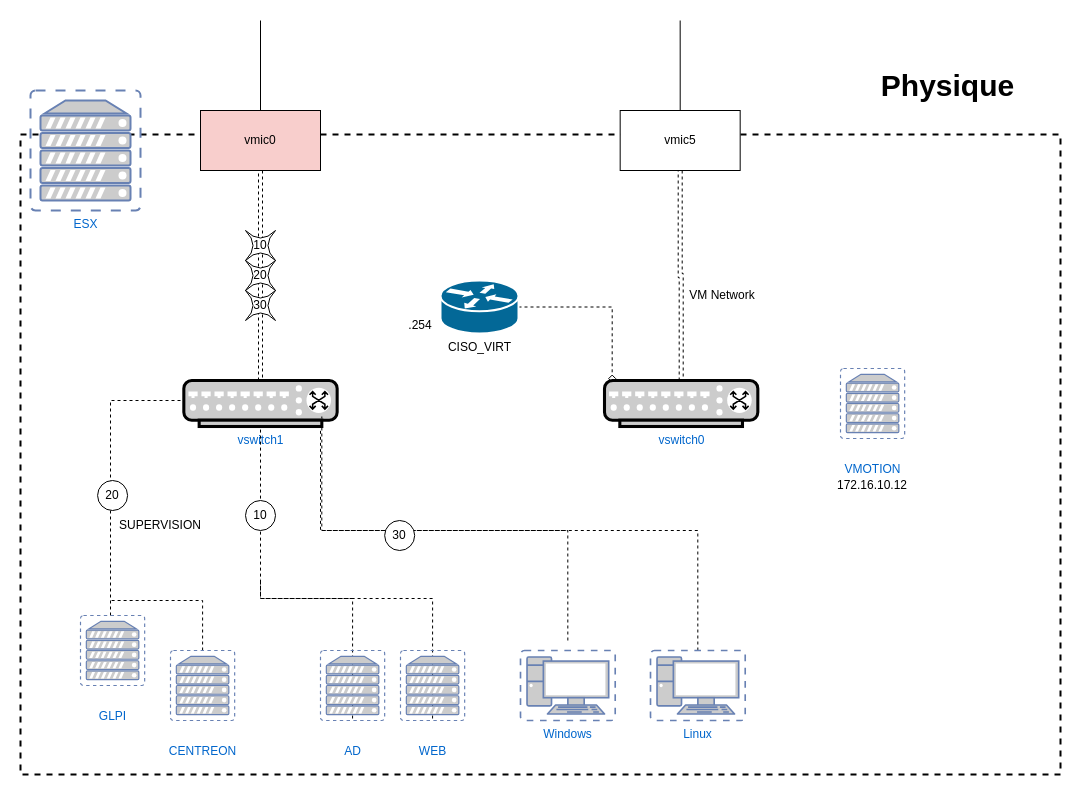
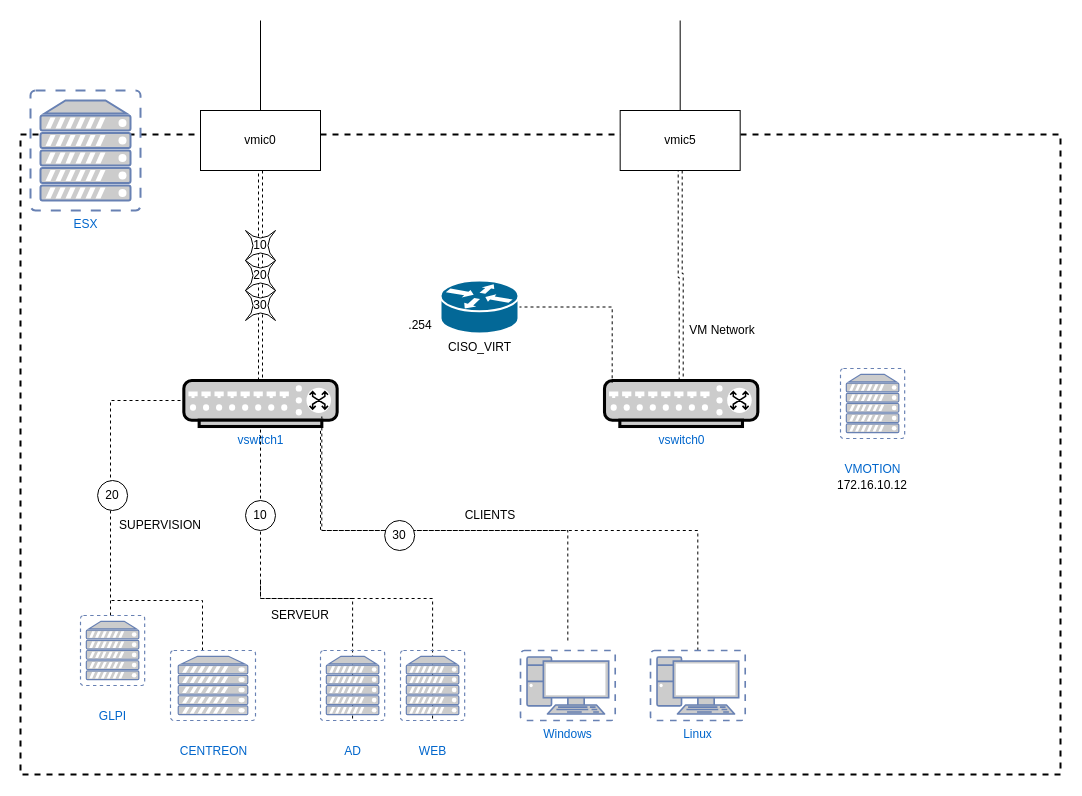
- <mxCell id="12" value="&lt;b&gt;&lt;font style=&quot;font-size: 30px;&quot;&gt;Physique&lt;/font&gt;&lt;/b&gt;" style="text;html=1;strokeColor=none;fillColor=none;align=center;verticalAlign=middle;whiteSpace=wrap;rounded=0;strokeWidth=1;" vertex="1" parent="1"><mxGeometry x="860" y="60" width="175" height="50" as="geometry" /></mxCell>
- <mxCell id="7" value="vmic0" style="rounded=0;whiteSpace=wrap;html=1;strokeColor=default;strokeWidth=1;fillColor=#f8cecc;" vertex="1" parent="1"><mxGeometry x="200" y="110" width="120" height="60" as="geometry" /></mxCell>
+ <mxCell id="7" value="vmic0" style="rounded=0;whiteSpace=wrap;html=1;strokeColor=default;strokeWidth=1;" vertex="1" parent="1"><mxGeometry x="200" y="110" width="120" height="60" as="geometry" /></mxCell>
- <mxCell id="40" value="VM Network" style="text;html=1;strokeColor=none;fillColor=none;align=center;verticalAlign=middle;whiteSpace=wrap;rounded=0;strokeWidth=1;fontSize=12;" vertex="1" parent="1"><mxGeometry x="687.33" y="280" width="70" height="30" as="geometry" /></mxCell>
+ <mxCell id="40" value="VM Network" style="text;html=1;strokeColor=none;fillColor=none;align=center;verticalAlign=middle;whiteSpace=wrap;rounded=0;strokeWidth=1;fontSize=12;" vertex="1" parent="1"><mxGeometry x="687.33" y="315" width="70" height="30" as="geometry" /></mxCell>
- <mxCell id="37" style="edgeStyle=orthogonalEdgeStyle;rounded=0;orthogonalLoop=1;jettySize=auto;html=1;entryX=0.05;entryY=0.05;entryDx=0;entryDy=0;entryPerimeter=0;fontSize=12;endArrow=diamond;endFill=0;dashed=1;" edge="1" parent="1" source="38" target="16"><mxGeometry relative="1" as="geometry" /></mxCell>
+ <mxCell id="37" style="edgeStyle=orthogonalEdgeStyle;rounded=0;orthogonalLoop=1;jettySize=auto;html=1;entryX=0.05;entryY=0.05;entryDx=0;entryDy=0;entryPerimeter=0;fontSize=12;endArrow=none;endFill=0;dashed=1;" edge="1" parent="1" source="38" target="16"><mxGeometry relative="1" as="geometry" /></mxCell>
+ <mxCell id="34" value="CLIENTS" style="text;html=1;strokeColor=none;fillColor=none;align=center;verticalAlign=middle;whiteSpace=wrap;rounded=0;strokeWidth=1;fontSize=12;" vertex="1" parent="1"><mxGeometry x="460" y="500" width="60" height="30" as="geometry" /></mxCell>
+ <mxCell id="26" value="SERVEUR" style="text;html=1;strokeColor=none;fillColor=none;align=center;verticalAlign=middle;whiteSpace=wrap;rounded=0;strokeWidth=1;fontSize=12;" vertex="1" parent="1"><mxGeometry x="270" y="600" width="60" height="30" as="geometry" /></mxCell>
- <mxCell id="20" value="&lt;span style=&quot;font-size: 12px;&quot;&gt;CENTREON&lt;/span&gt;" style="fontColor=#0066CC;verticalAlign=top;verticalLabelPosition=bottom;labelPosition=center;align=center;html=1;outlineConnect=0;fillColor=#CCCCCC;strokeColor=#6881B3;gradientColor=none;gradientDirection=north;strokeWidth=2;shape=mxgraph.networks.virtual_server;rounded=0;fontSize=30;" vertex="1" parent="1"><mxGeometry x="170" y="650" width="64.17" height="70" as="geometry" /></mxCell>
+ <mxCell id="20" value="&lt;span style=&quot;font-size: 12px;&quot;&gt;CENTREON&lt;/span&gt;" style="fontColor=#0066CC;verticalAlign=top;verticalLabelPosition=bottom;labelPosition=center;align=center;html=1;outlineConnect=0;fillColor=#CCCCCC;strokeColor=#6881B3;gradientColor=none;gradientDirection=north;strokeWidth=2;shape=mxgraph.networks.virtual_server;rounded=0;fontSize=30;" vertex="1" parent="1"><mxGeometry x="170" y="650" width="85" height="70" as="geometry" /></mxCell>
